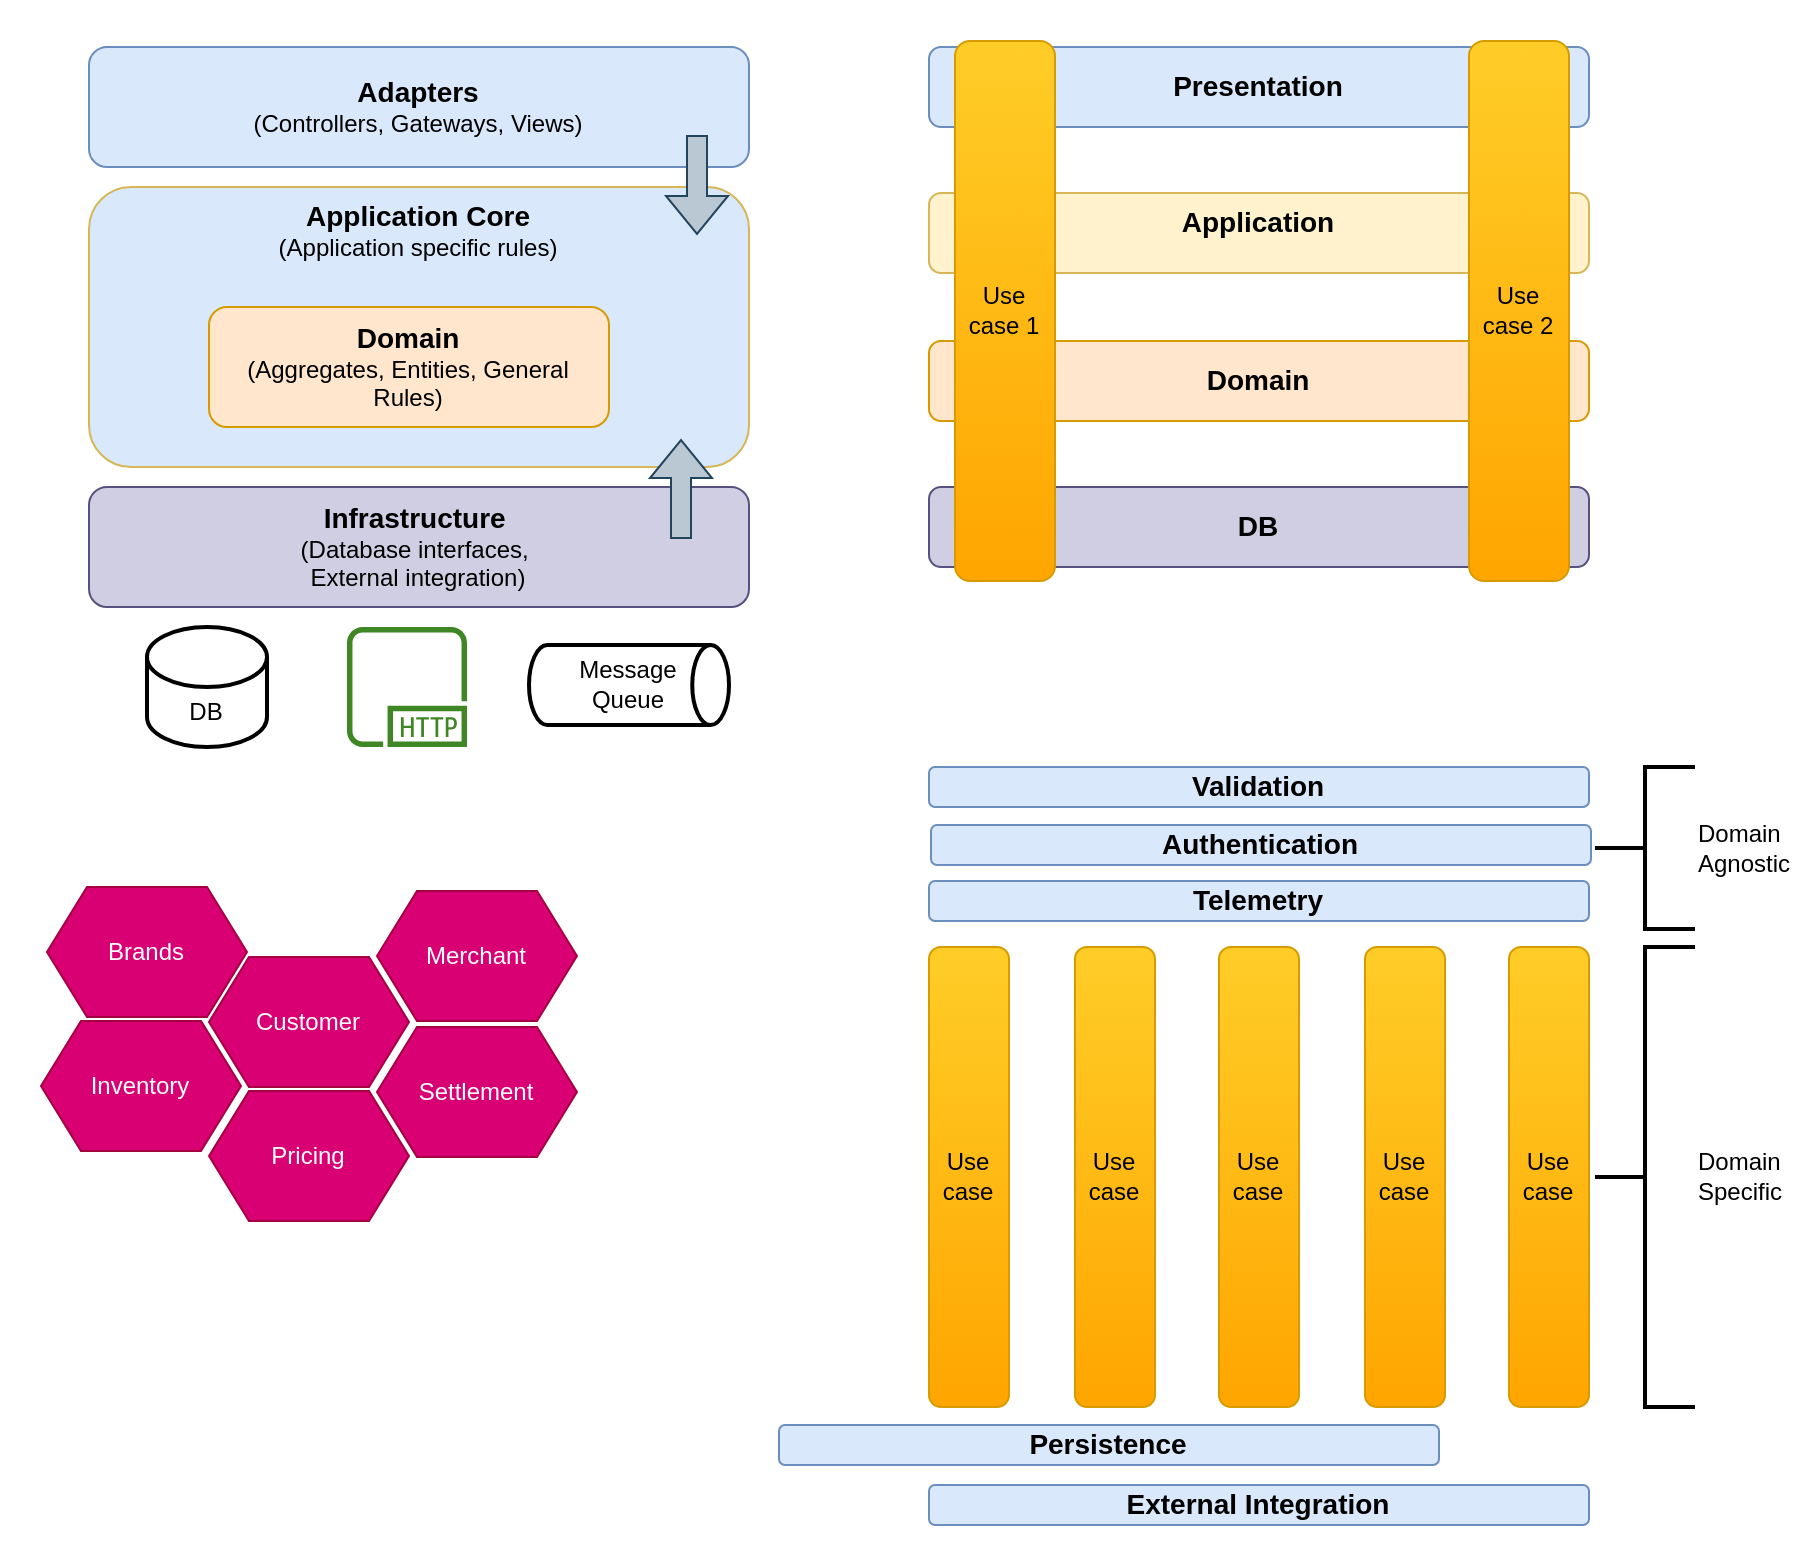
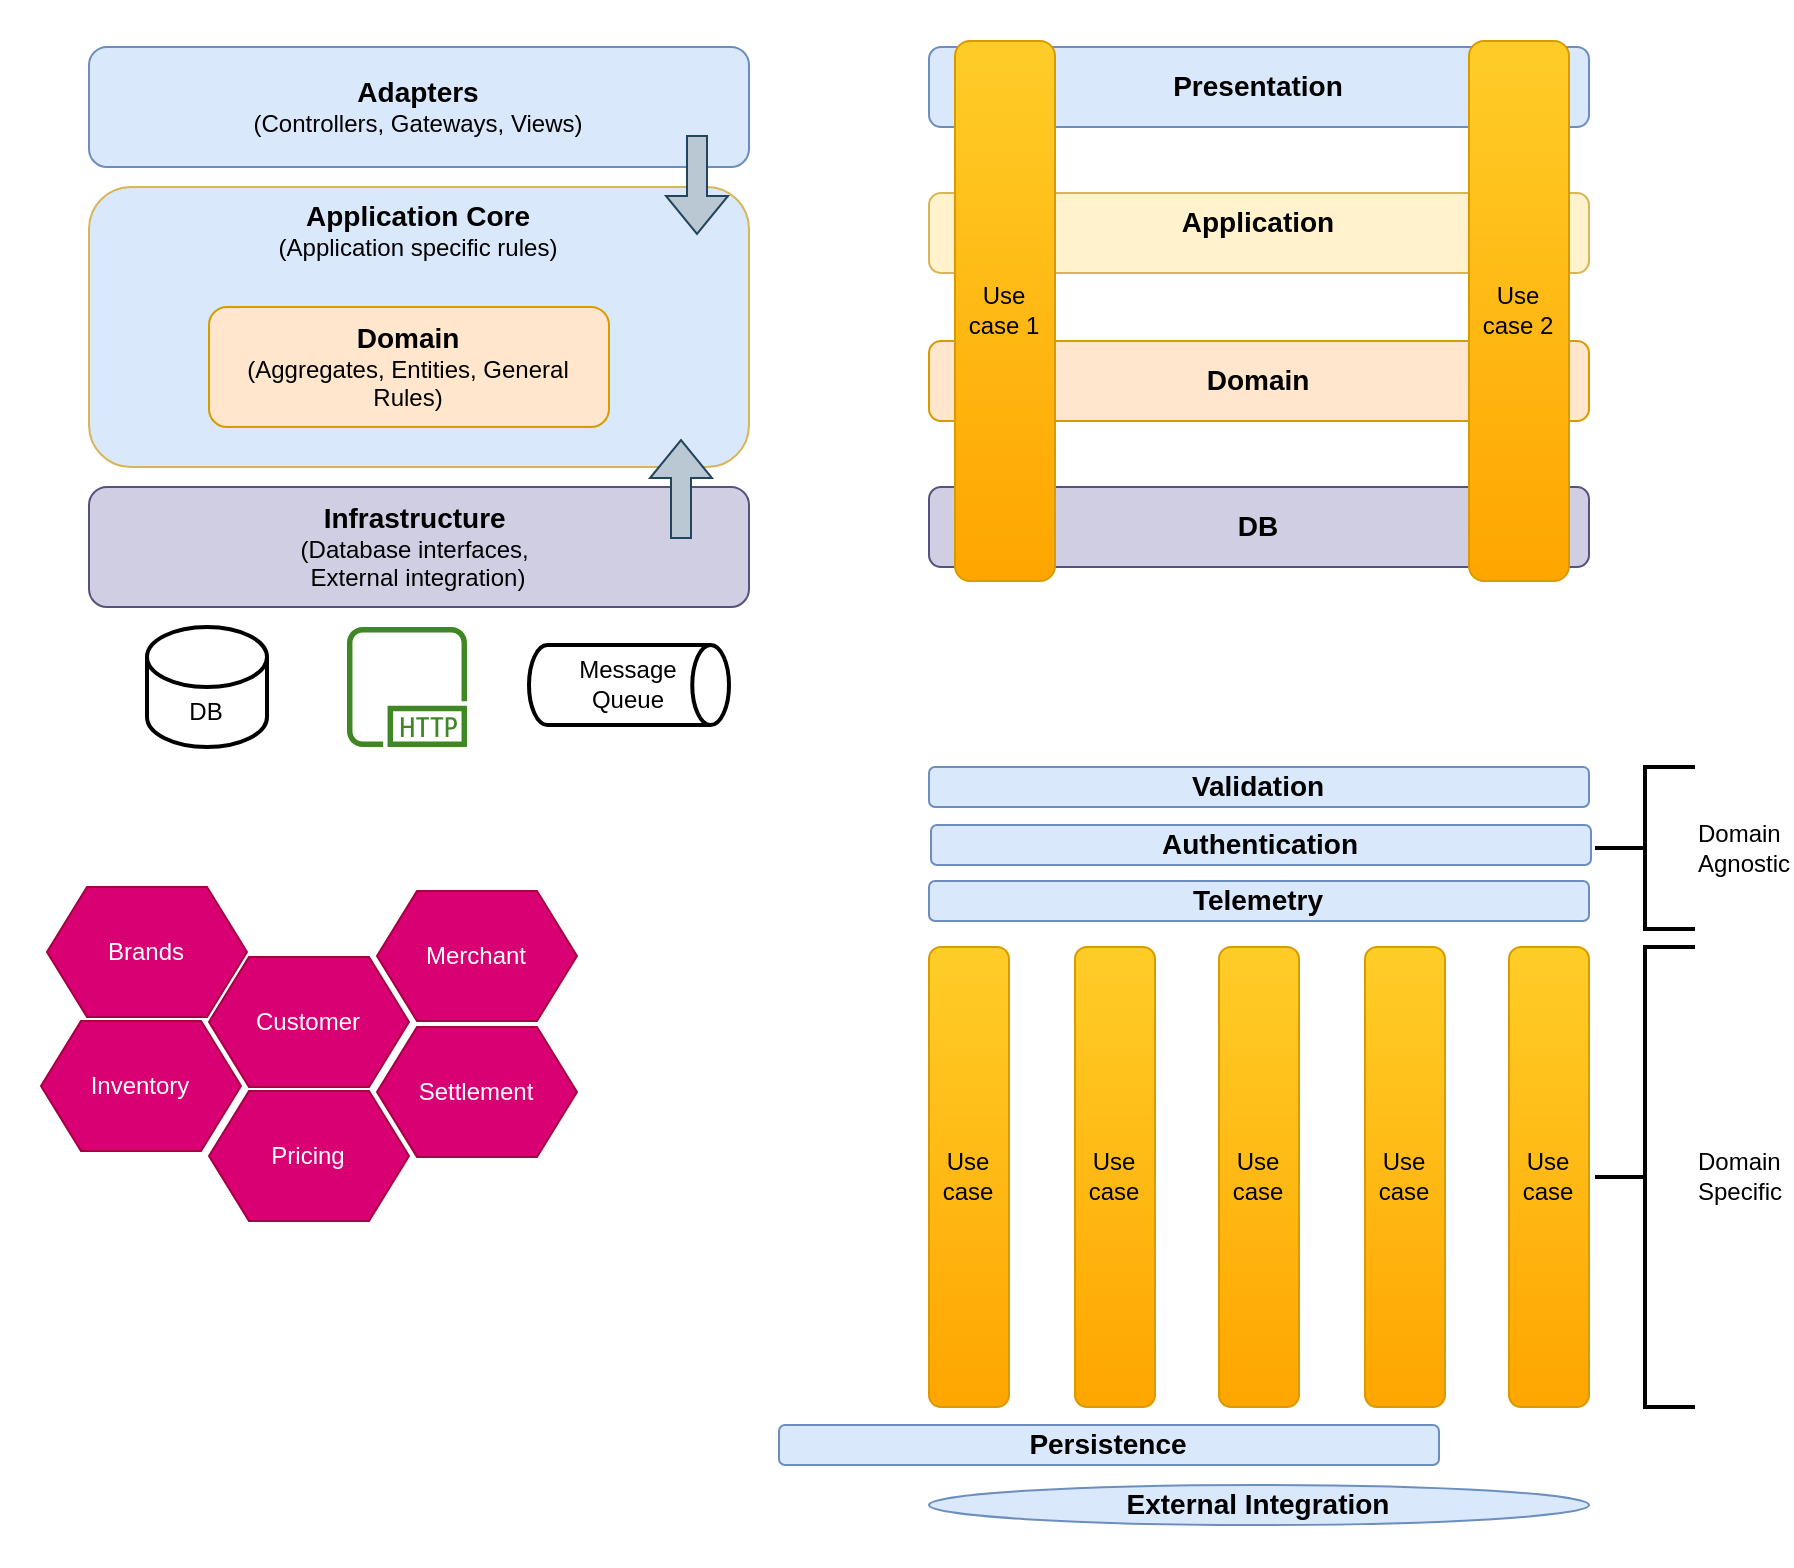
- <mxCell id="32" value="&lt;span style=&quot;font-size: 14px;&quot;&gt;&lt;b&gt;External Integration&lt;/b&gt;&lt;/span&gt;" style="rounded=1;whiteSpace=wrap;html=1;fillColor=#dae8fc;strokeColor=#6c8ebf;" parent="1" vertex="1"><mxGeometry x="464" y="742" width="330" height="20" as="geometry" /></mxCell>
+ <mxCell id="32" value="&lt;span style=&quot;font-size: 14px;&quot;&gt;&lt;b&gt;External Integration&lt;/b&gt;&lt;/span&gt;" style="ellipse;whiteSpace=wrap;html=1;fillColor=#dae8fc;strokeColor=#6c8ebf;" parent="1" vertex="1"><mxGeometry x="464" y="742" width="330" height="20" as="geometry" /></mxCell>
